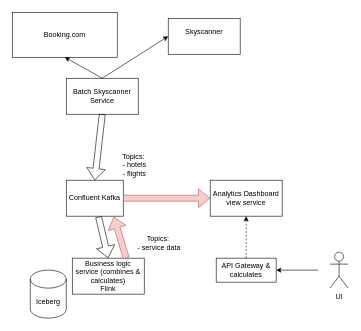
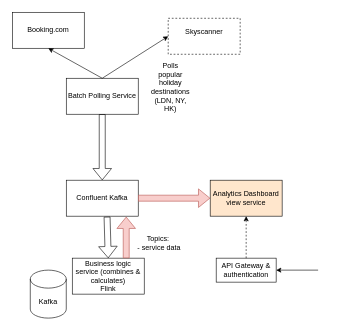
- <mxCell id="6" value="Booking.com" style="rounded=0;whiteSpace=wrap;html=1;" parent="1" vertex="1"><mxGeometry x="20" y="20" width="175" height="75" as="geometry" /></mxCell>
+ <mxCell id="6" value="Booking.com" style="rounded=0;whiteSpace=wrap;html=1;" parent="1" vertex="1"><mxGeometry x="20" y="20" width="120" height="60" as="geometry" /></mxCell>
- <mxCell id="5" value="Skyscanner&lt;div&gt;&lt;br&gt;&lt;/div&gt;" style="rounded=0;whiteSpace=wrap;html=1;" parent="1" vertex="1"><mxGeometry x="280" y="30" width="120" height="60" as="geometry" /></mxCell>
+ <mxCell id="5" value="Skyscanner&lt;div&gt;&lt;br&gt;&lt;/div&gt;" style="rounded=0;whiteSpace=wrap;html=1;dashed=1;" parent="1" vertex="1"><mxGeometry x="280" y="30" width="120" height="60" as="geometry" /></mxCell>
+ <mxCell id="15" value="Polls popular holiday destinations (LDN, NY, HK)" style="text;html=1;align=center;verticalAlign=middle;whiteSpace=wrap;rounded=0;" parent="1" vertex="1"><mxGeometry x="254" y="130" width="60" height="30" as="geometry" /></mxCell>
- <mxCell id="3" value="Batch Skyscanner Service" style="rounded=0;whiteSpace=wrap;html=1;" parent="1" vertex="1"><mxGeometry x="110" y="130" width="120" height="60" as="geometry" /></mxCell>
+ <mxCell id="3" value="Batch Polling Service" style="rounded=0;whiteSpace=wrap;html=1;" parent="1" vertex="1"><mxGeometry x="110" y="130" width="120" height="60" as="geometry" /></mxCell>
- <mxCell id="16" value="Topics:&amp;nbsp;&lt;br&gt;- hotels&lt;br&gt;- flights" style="text;html=1;align=center;verticalAlign=middle;whiteSpace=wrap;rounded=0;" parent="1" vertex="1"><mxGeometry x="194" y="260" width="60" height="30" as="geometry" /></mxCell>
- <mxCell id="9" value="Confluent Kafka" style="rounded=0;whiteSpace=wrap;html=1;" parent="1" vertex="1"><mxGeometry x="110" y="300" width="95" height="60" as="geometry" /></mxCell>
+ <mxCell id="9" value="Confluent Kafka" style="rounded=0;whiteSpace=wrap;html=1;" parent="1" vertex="1"><mxGeometry x="110" y="300" width="120" height="60" as="geometry" /></mxCell>
- <mxCell id="14" value="&lt;div&gt;Analytics Dashboard view service&lt;/div&gt;" style="rounded=0;whiteSpace=wrap;html=1;" parent="1" vertex="1"><mxGeometry x="350" y="300" width="120" height="60" as="geometry" /></mxCell>
+ <mxCell id="14" value="&lt;div&gt;Analytics Dashboard view service&lt;/div&gt;" style="rounded=0;whiteSpace=wrap;html=1;fillColor=#ffe6cc;" parent="1" vertex="1"><mxGeometry x="350" y="300" width="120" height="60" as="geometry" /></mxCell>
- <mxCell id="17" value="API Gateway &amp;amp; calculates" style="rounded=0;whiteSpace=wrap;html=1;" parent="1" vertex="1"><mxGeometry x="360" y="430" width="100" height="40" as="geometry" /></mxCell>
+ <mxCell id="17" value="API Gateway &amp;amp; authentication" style="rounded=0;whiteSpace=wrap;html=1;" parent="1" vertex="1"><mxGeometry x="360" y="430" width="100" height="40" as="geometry" /></mxCell>
- <mxCell id="2" value="UI" style="shape=umlActor;verticalLabelPosition=bottom;verticalAlign=top;html=1;outlineConnect=0;" parent="1" vertex="1"><mxGeometry x="550" y="420" width="30" height="60" as="geometry" /></mxCell>
- <mxCell id="12" value="Iceberg" style="shape=cylinder3;whiteSpace=wrap;html=1;boundedLbl=1;backgroundOutline=1;size=15;" parent="1" vertex="1"><mxGeometry x="50" y="450" width="60" height="80" as="geometry" /></mxCell>
+ <mxCell id="12" value="Kafka" style="shape=cylinder3;whiteSpace=wrap;html=1;boundedLbl=1;backgroundOutline=1;size=15;" parent="1" vertex="1"><mxGeometry x="50" y="450" width="60" height="80" as="geometry" /></mxCell>
